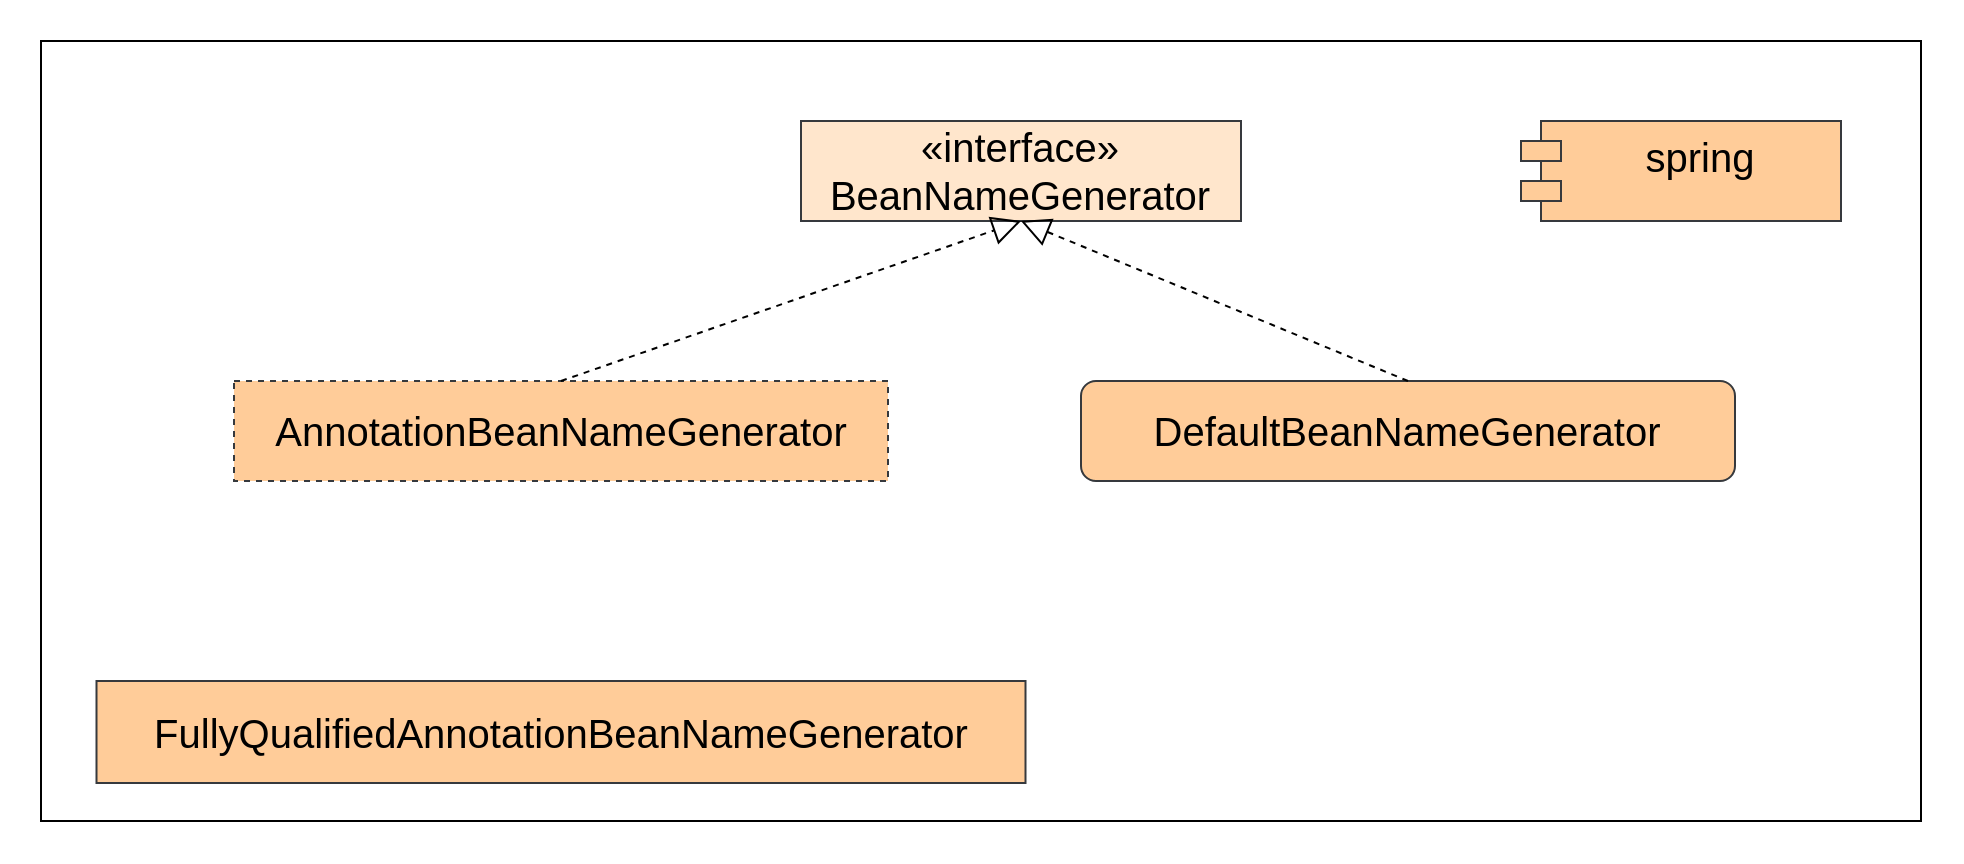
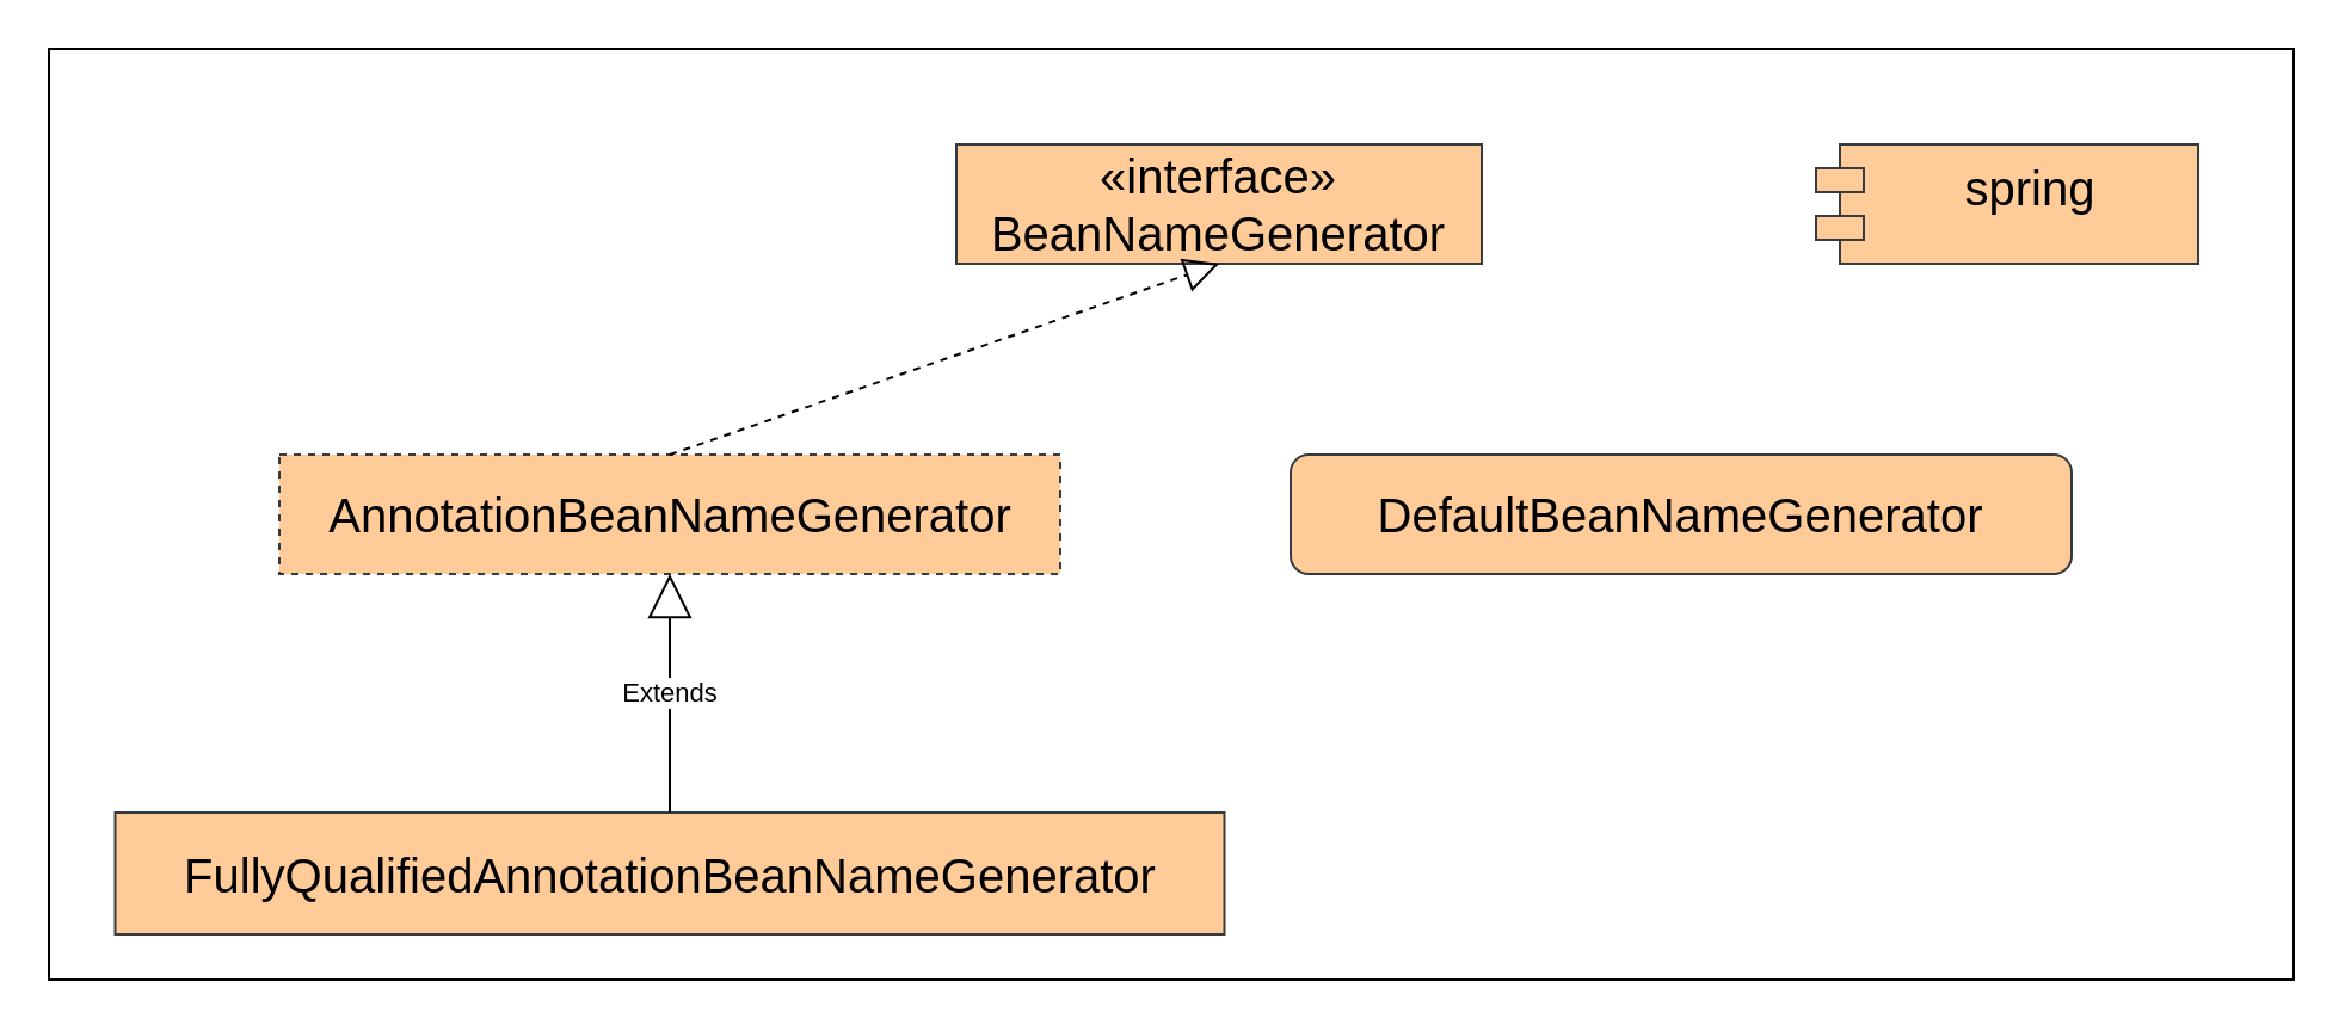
- <mxCell id="3" value="«interface»&lt;br&gt;BeanNameGenerator" style="html=1;whiteSpace=wrap;fontSize=20;fontStyle=0;fillColor=#ffe6cc;strokeColor=#36393d;" parent="1" vertex="1"><mxGeometry x="400" y="60" width="220" height="50" as="geometry" /></mxCell>
+ <mxCell id="3" value="«interface»&lt;br&gt;BeanNameGenerator" style="html=1;whiteSpace=wrap;fontSize=20;fontStyle=0;fillColor=#ffcc99;strokeColor=#36393d;" parent="1" vertex="1"><mxGeometry x="400" y="60" width="220" height="50" as="geometry" /></mxCell>
- <mxCell id="9" value="" style="endArrow=block;dashed=1;endFill=0;endSize=12;html=1;rounded=0;exitX=0.5;exitY=0;exitDx=0;exitDy=0;entryX=0.5;entryY=1;entryDx=0;entryDy=0;" parent="1" source="8" target="3" edge="1"><mxGeometry width="160" relative="1" as="geometry"><mxPoint x="770" y="100" as="sourcePoint" /><mxPoint x="930" y="100" as="targetPoint" /></mxGeometry></mxCell>
+ <mxCell id="7" value="Extends" style="endArrow=block;endSize=16;endFill=0;html=1;rounded=0;exitX=0.5;exitY=0;exitDx=0;exitDy=0;entryX=0.5;entryY=1;entryDx=0;entryDy=0;" parent="1" source="4" target="5" edge="1"><mxGeometry width="160" relative="1" as="geometry"><mxPoint x="230" y="400" as="sourcePoint" /><mxPoint x="390" y="400" as="targetPoint" /></mxGeometry></mxCell>
